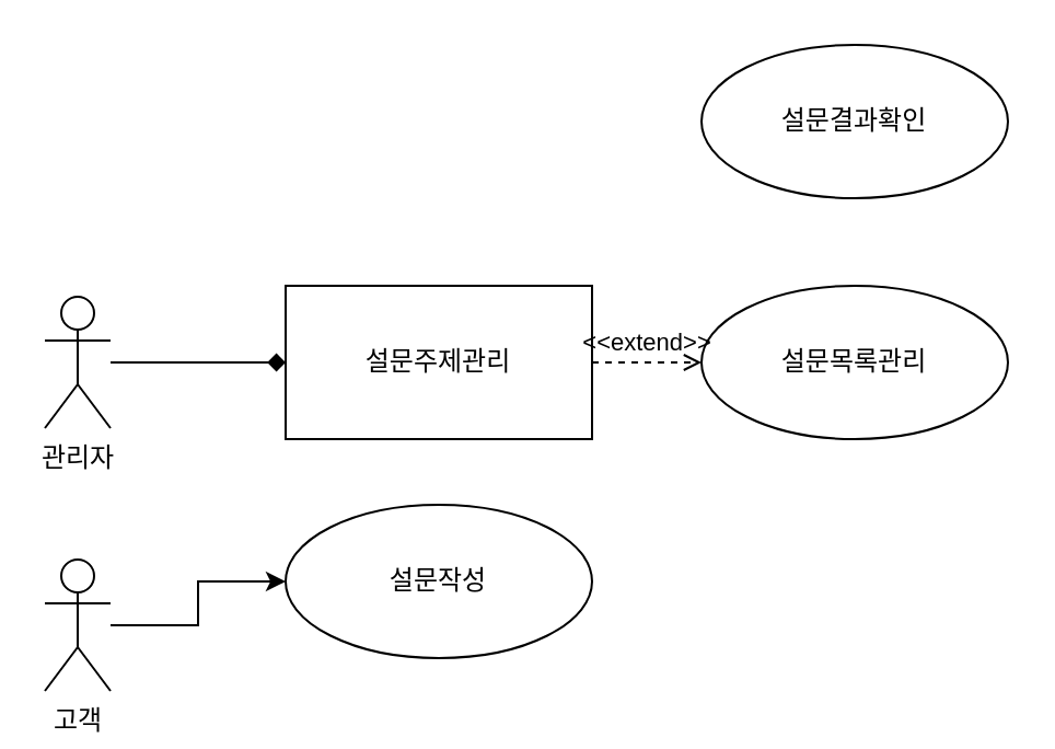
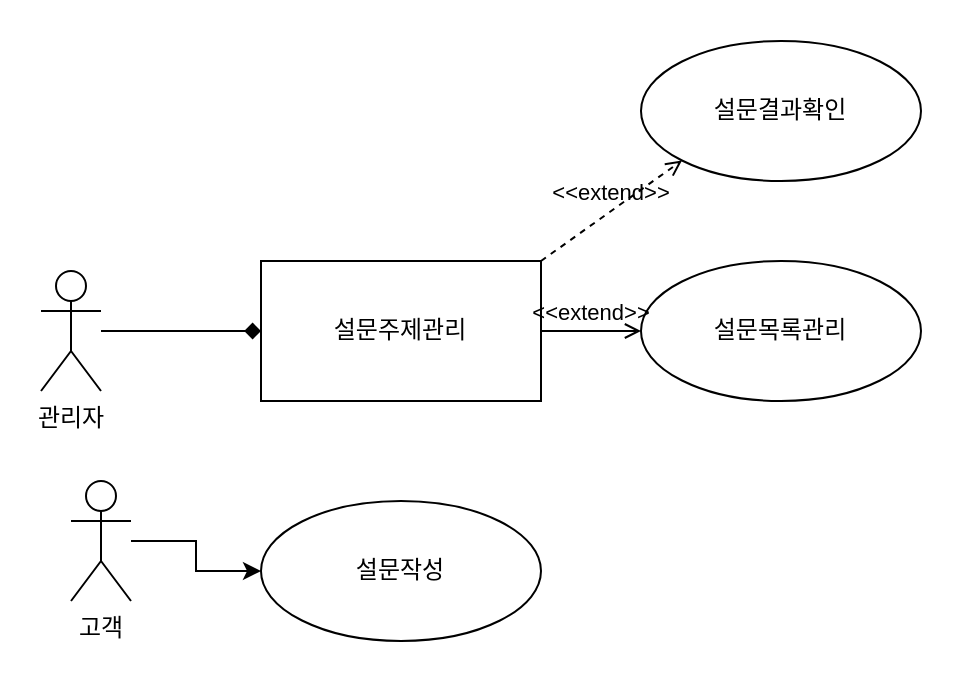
+ <mxCell id="8" value="&amp;lt;&amp;lt;extend&amp;gt;&amp;gt;" style="html=1;verticalAlign=bottom;labelBackgroundColor=none;endArrow=open;endFill=0;dashed=1;rounded=0;exitX=1;exitY=0;exitDx=0;exitDy=0;entryX=0;entryY=1;entryDx=0;entryDy=0;" parent="1" source="4" target="6" edge="1"><mxGeometry width="160" relative="1" as="geometry"><mxPoint x="310" y="300" as="sourcePoint" /><mxPoint x="470" y="300" as="targetPoint" /></mxGeometry></mxCell>
- <mxCell id="7" value="&amp;lt;&amp;lt;extend&amp;gt;&amp;gt;" style="html=1;verticalAlign=bottom;labelBackgroundColor=none;endArrow=open;endFill=0;dashed=1;rounded=0;exitX=1;exitY=0.5;exitDx=0;exitDy=0;entryX=0;entryY=0.5;entryDx=0;entryDy=0;" parent="1" source="4" target="5" edge="1"><mxGeometry width="160" relative="1" as="geometry"><mxPoint x="310" y="300" as="sourcePoint" /><mxPoint x="470" y="300" as="targetPoint" /></mxGeometry></mxCell>
+ <mxCell id="7" value="&amp;lt;&amp;lt;extend&amp;gt;&amp;gt;" style="html=1;verticalAlign=bottom;labelBackgroundColor=none;endArrow=open;endFill=0;dashed=0;rounded=0;exitX=1;exitY=0.5;exitDx=0;exitDy=0;entryX=0;entryY=0.5;entryDx=0;entryDy=0;" parent="1" source="4" target="5" edge="1"><mxGeometry width="160" relative="1" as="geometry"><mxPoint x="310" y="300" as="sourcePoint" /><mxPoint x="470" y="300" as="targetPoint" /></mxGeometry></mxCell>
- <mxCell id="9" value="설문작성" style="ellipse;whiteSpace=wrap;html=1;" parent="1" vertex="1"><mxGeometry x="130" y="230" width="140" height="70" as="geometry" /></mxCell>
+ <mxCell id="9" value="설문작성" style="ellipse;whiteSpace=wrap;html=1;" parent="1" vertex="1"><mxGeometry x="130" y="250" width="140" height="70" as="geometry" /></mxCell>
- <mxCell id="11" value="고객" style="shape=umlActor;verticalLabelPosition=bottom;verticalAlign=top;html=1;outlineConnect=0;" parent="1" vertex="1"><mxGeometry x="20" y="255" width="30" height="60" as="geometry" /></mxCell>
+ <mxCell id="11" value="고객" style="shape=umlActor;verticalLabelPosition=bottom;verticalAlign=top;html=1;outlineConnect=0;" parent="1" vertex="1"><mxGeometry x="35" y="240" width="30" height="60" as="geometry" /></mxCell>
